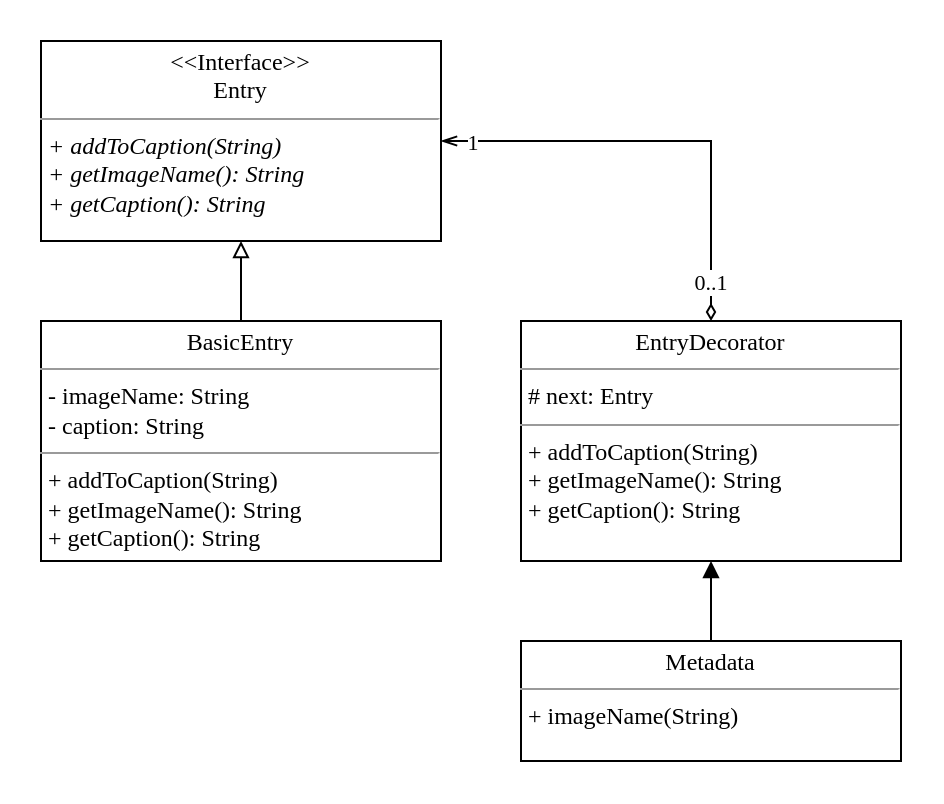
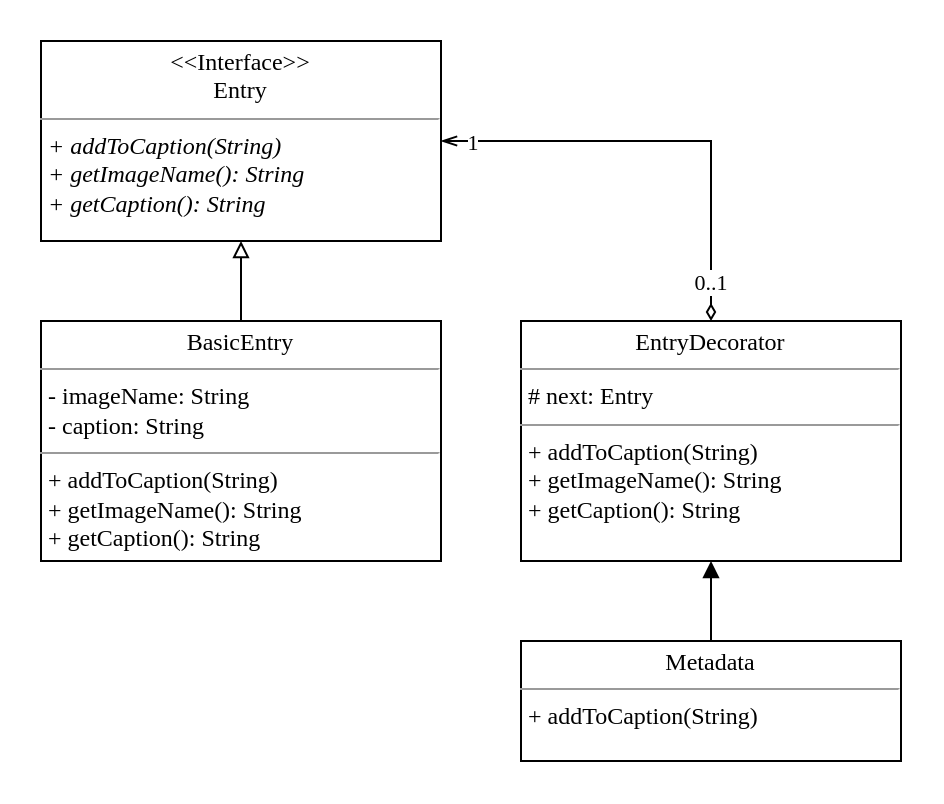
- <mxCell id="10" value="&lt;p style=&quot;margin: 0px ; margin-top: 4px ; text-align: center&quot;&gt;&lt;span&gt;Metadata&lt;/span&gt;&lt;/p&gt;&lt;hr size=&quot;1&quot;&gt;&lt;p style=&quot;margin: 0px ; margin-left: 4px&quot;&gt;+ imageName(String)&lt;br&gt;&lt;/p&gt;" style="verticalAlign=top;align=left;overflow=fill;fontSize=12;fontFamily=Fira Code;html=1;fillColor=#ffffff;fontStyle=0" vertex="1" parent="1"><mxGeometry x="260" y="320" width="190" height="60" as="geometry" /></mxCell>
+ <mxCell id="10" value="&lt;p style=&quot;margin: 0px ; margin-top: 4px ; text-align: center&quot;&gt;&lt;span&gt;Metadata&lt;/span&gt;&lt;/p&gt;&lt;hr size=&quot;1&quot;&gt;&lt;p style=&quot;margin: 0px ; margin-left: 4px&quot;&gt;+ addToCaption(String)&lt;br&gt;&lt;/p&gt;" style="verticalAlign=top;align=left;overflow=fill;fontSize=12;fontFamily=Fira Code;html=1;fillColor=#ffffff;fontStyle=0" vertex="1" parent="1"><mxGeometry x="260" y="320" width="190" height="60" as="geometry" /></mxCell>
